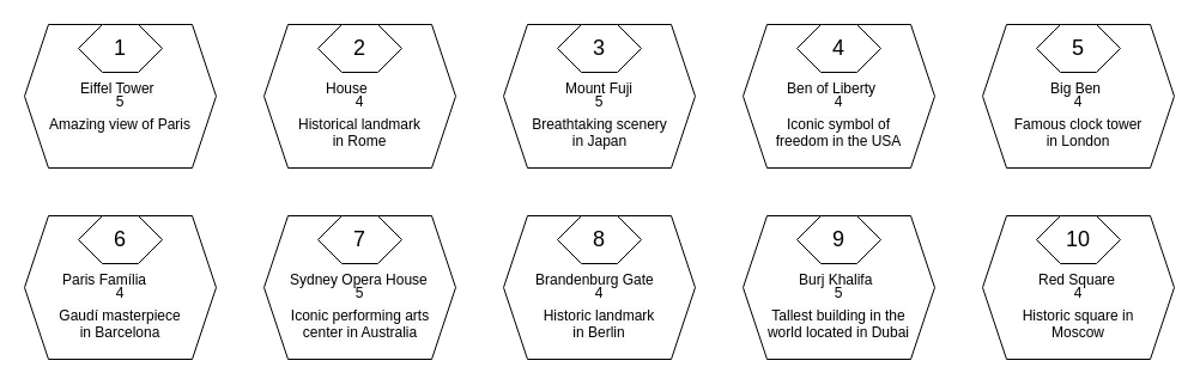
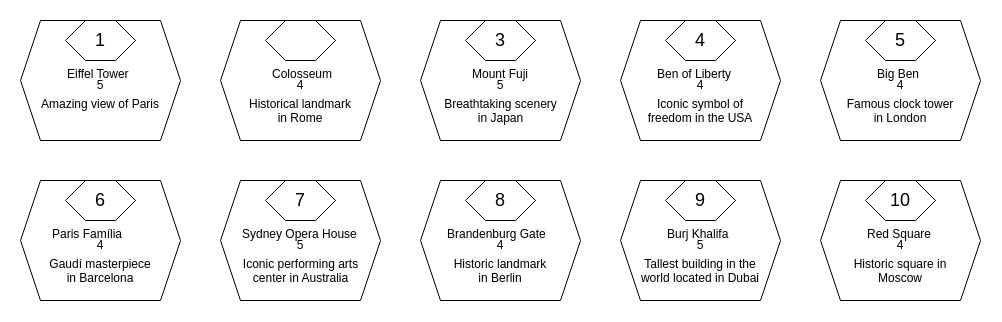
- <mxCell id="23" value="&lt;font style=&quot;font-size: 18px;&quot;&gt;2&lt;/font&gt;" style="text;html=1;align=center;verticalAlign=middle;whiteSpace=wrap;rounded=0;" vertex="1" parent="1"><mxGeometry x="270" y="25" width="60" height="30" as="geometry" /></mxCell>
- <mxCell id="33" value="&lt;span style=&quot;color: rgb(0, 0, 0); font-family: Helvetica; font-size: 12px; font-style: normal; font-variant-ligatures: normal; font-variant-caps: normal; font-weight: 400; letter-spacing: normal; orphans: 2; text-align: left; text-indent: 0px; text-transform: none; widows: 2; word-spacing: 0px; -webkit-text-stroke-width: 0px; background-color: rgb(251, 251, 251); text-decoration-thickness: initial; text-decoration-style: initial; text-decoration-color: initial; float: none; display: inline !important;&quot;&gt;House&lt;/span&gt;" style="text;whiteSpace=wrap;html=1;" vertex="1" parent="1"><mxGeometry x="270" y="60" width="60" height="40" as="geometry" /></mxCell>
+ <mxCell id="33" value="&lt;span style=&quot;color: rgb(0, 0, 0); font-family: Helvetica; font-size: 12px; font-style: normal; font-variant-ligatures: normal; font-variant-caps: normal; font-weight: 400; letter-spacing: normal; orphans: 2; text-align: left; text-indent: 0px; text-transform: none; widows: 2; word-spacing: 0px; -webkit-text-stroke-width: 0px; background-color: rgb(251, 251, 251); text-decoration-thickness: initial; text-decoration-style: initial; text-decoration-color: initial; float: none; display: inline !important;&quot;&gt;Colosseum&lt;/span&gt;" style="text;whiteSpace=wrap;html=1;" vertex="1" parent="1"><mxGeometry x="270" y="60" width="60" height="40" as="geometry" /></mxCell>
